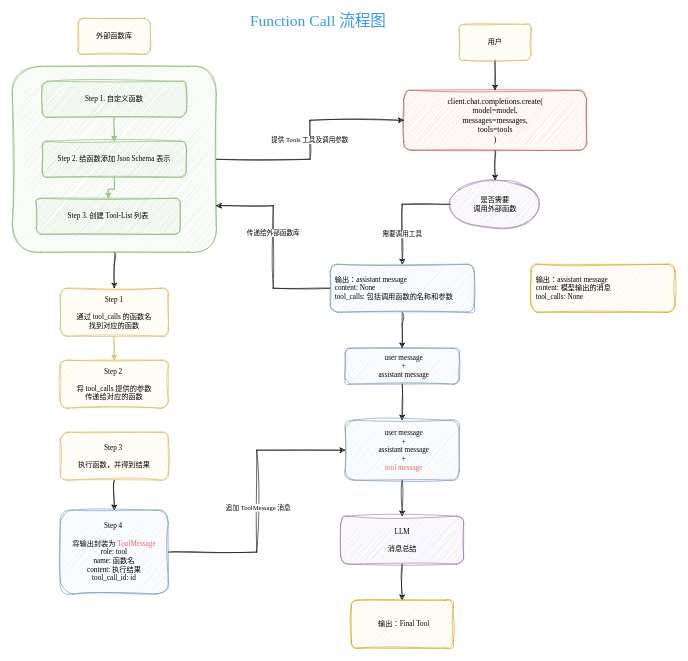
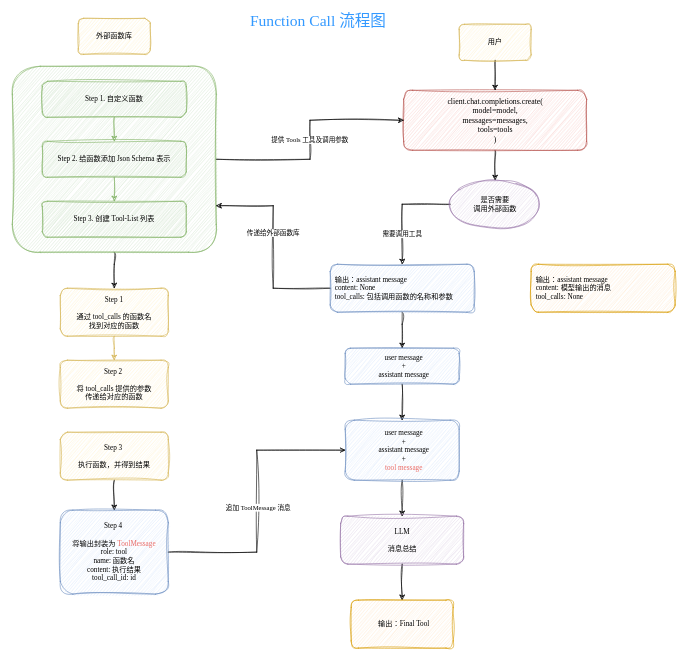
- <mxCell id="16" value="Step 3. 创建 Tool-List 列表" style="rounded=1;whiteSpace=wrap;html=1;fillColor=#d5e8d4;strokeColor=#82b366;sketch=1;curveFitting=1;jiggle=2;fontFamily=Comic Sans MS;" vertex="1" parent="1"><mxGeometry x="60" y="330" width="240" height="60" as="geometry" /></mxCell>
+ <mxCell id="16" value="Step 3. 创建 Tool-List 列表" style="rounded=1;whiteSpace=wrap;html=1;fillColor=#d5e8d4;strokeColor=#82b366;sketch=1;curveFitting=1;jiggle=2;fontFamily=Comic Sans MS;" vertex="1" parent="1"><mxGeometry x="70" y="335" width="240" height="60" as="geometry" /></mxCell>
- <mxCell id="28" style="edgeStyle=orthogonalEdgeStyle;rounded=0;orthogonalLoop=1;jettySize=auto;html=1;entryX=0;entryY=0.5;entryDx=0;entryDy=0;sketch=1;curveFitting=1;jiggle=2;fontFamily=Comic Sans MS;" edge="1" parent="1" source="30" target="34"><mxGeometry relative="1" as="geometry" /></mxCell>
+ <mxCell id="28" style="edgeStyle=orthogonalEdgeStyle;rounded=0;orthogonalLoop=1;jettySize=auto;html=1;entryX=0;entryY=0.5;entryDx=0;entryDy=0;sketch=1;curveFitting=1;jiggle=2;fontFamily=Comic Sans MS;endArrow=open;" edge="1" parent="1" source="30" target="34"><mxGeometry relative="1" as="geometry" /></mxCell>
